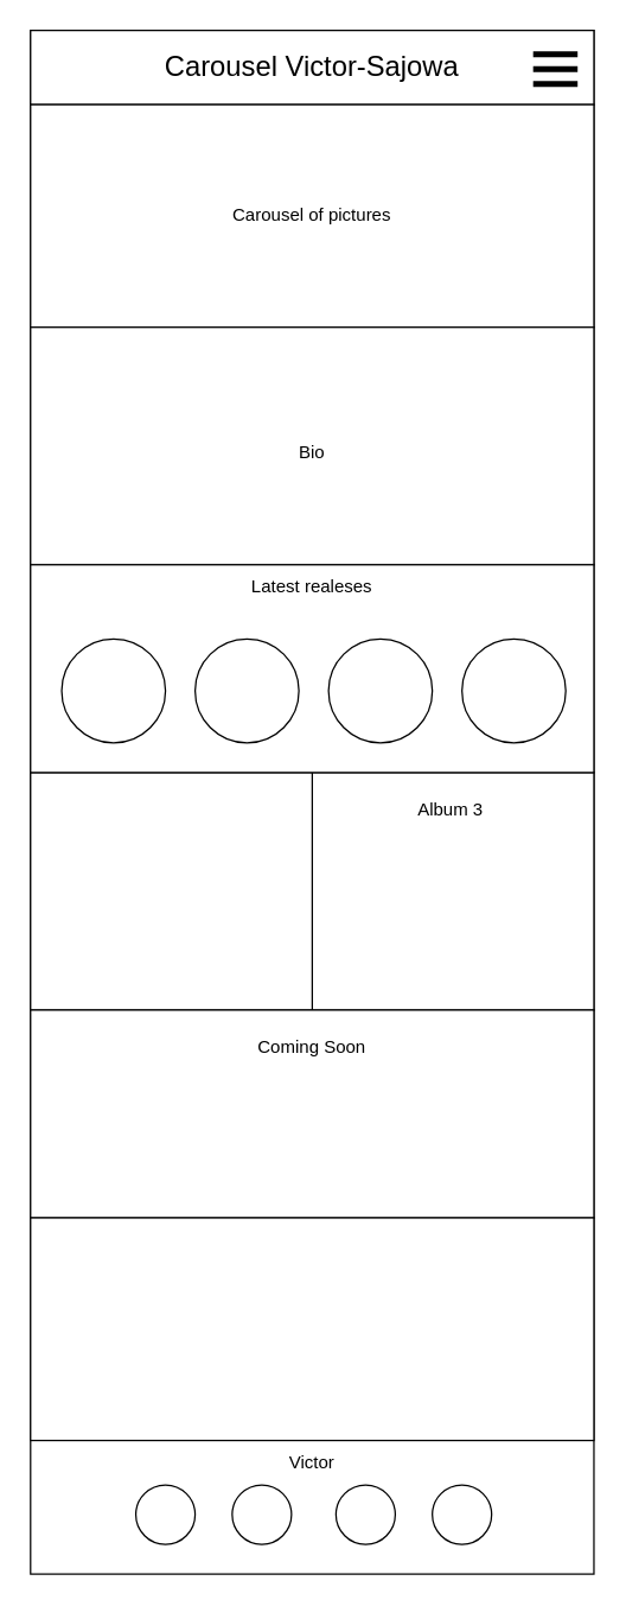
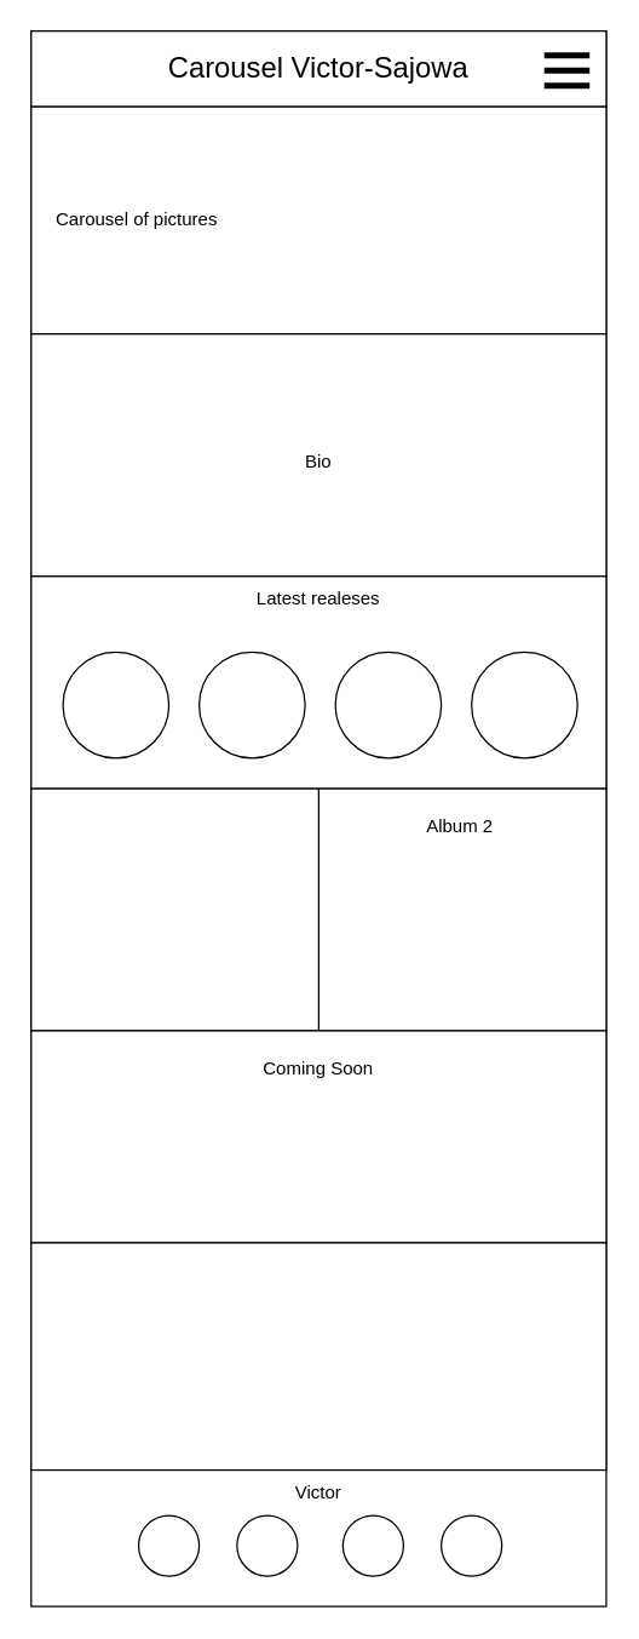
- <mxCell id="11" value="Carousel of pictures" style="text;html=1;align=center;verticalAlign=middle;whiteSpace=wrap;rounded=0;" vertex="1" parent="2"><mxGeometry x="125" y="100" width="130" height="50" as="geometry" /></mxCell>
+ <mxCell id="11" value="Carousel of pictures" style="text;html=1;align=center;verticalAlign=middle;whiteSpace=wrap;rounded=0;" vertex="1" parent="2"><mxGeometry x="5" y="100" width="130" height="50" as="geometry" /></mxCell>
- <mxCell id="17" value="Album 3" style="text;html=1;align=center;verticalAlign=middle;whiteSpace=wrap;rounded=0;" vertex="1" parent="14"><mxGeometry x="196" y="10" width="175" height="30" as="geometry" /></mxCell>
+ <mxCell id="17" value="Album 2" style="text;html=1;align=center;verticalAlign=middle;whiteSpace=wrap;rounded=0;" vertex="1" parent="14"><mxGeometry x="196" y="10" width="175" height="30" as="geometry" /></mxCell>
